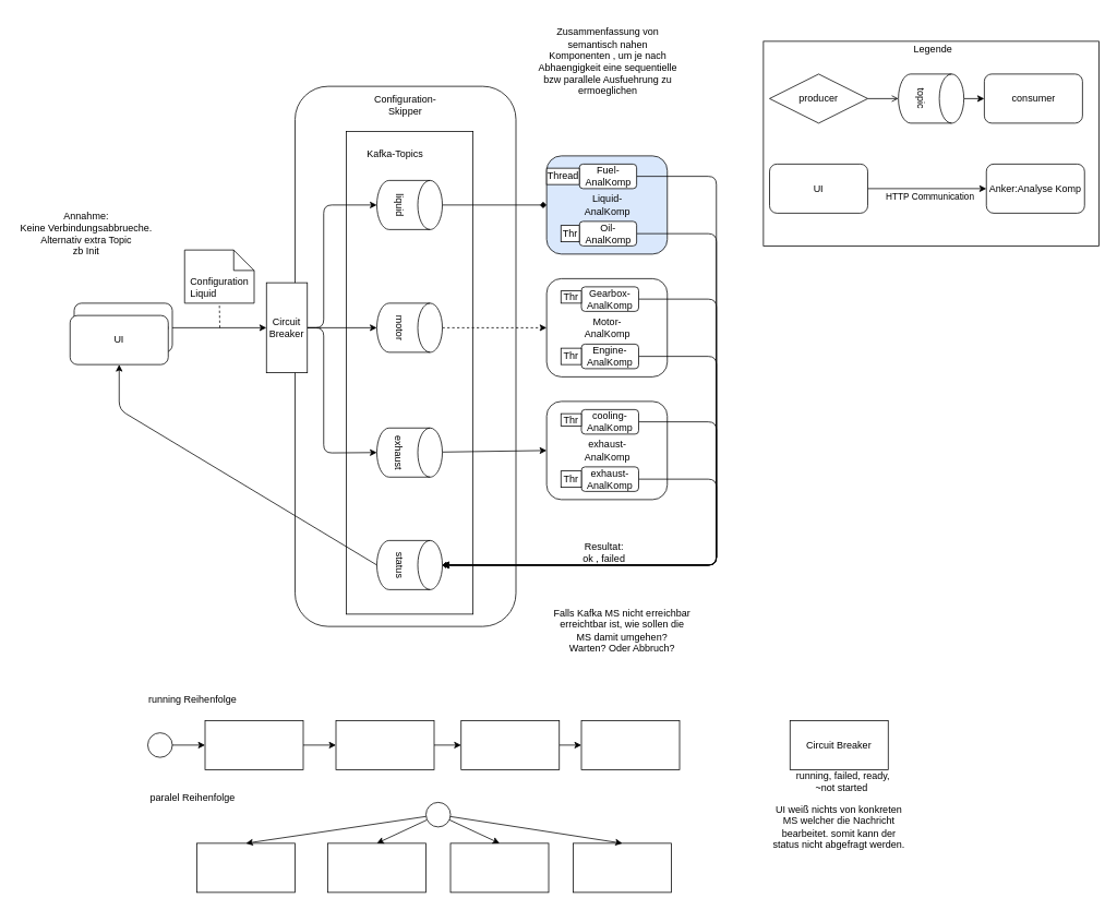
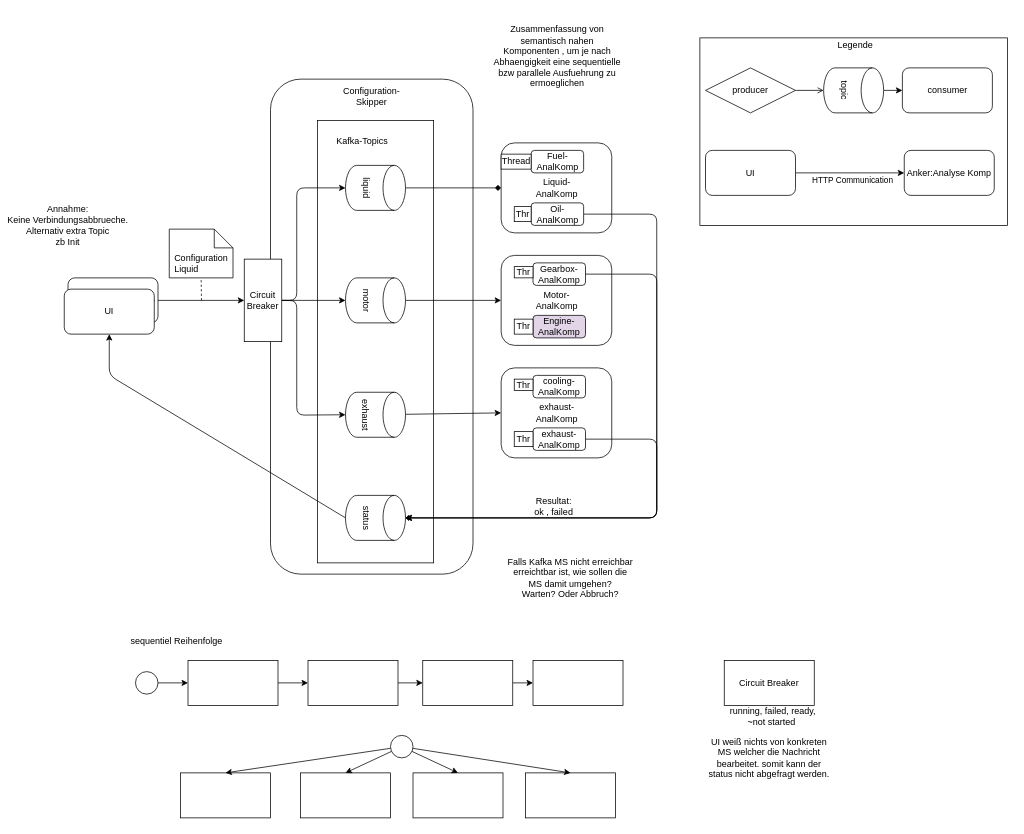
- <mxCell id="56" style="edgeStyle=none;html=1;entryX=0.5;entryY=0;entryDx=0;entryDy=0;entryPerimeter=0;" parent="1" source="57" target="49" edge="1"><mxGeometry relative="1" as="geometry"><Array as="points"><mxPoint x="875" y="215" /><mxPoint x="875" y="690" /></Array></mxGeometry></mxCell>
- <mxCell id="4" value="Liquid-&lt;br&gt;AnalKomp" style="rounded=1;whiteSpace=wrap;html=1;fillColor=#dae8fc;" parent="1" vertex="1"><mxGeometry x="667.5" y="190" width="147.5" height="120" as="geometry" /></mxCell>
+ <mxCell id="4" value="Liquid-&lt;br&gt;AnalKomp" style="rounded=1;whiteSpace=wrap;html=1;" parent="1" vertex="1"><mxGeometry x="667.5" y="190" width="147.5" height="120" as="geometry" /></mxCell>
- <mxCell id="27" value="Annahme:&lt;br&gt;Keine Verbindungsabbrueche.&lt;br&gt;Alternativ extra Topic&lt;br&gt;zb Init" style="text;html=1;strokeColor=none;fillColor=none;align=center;verticalAlign=middle;whiteSpace=wrap;rounded=0;" parent="1" vertex="1"><mxGeometry x="20" y="245" width="170" height="80" as="geometry" /></mxCell>
+ <mxCell id="27" value="Annahme:&lt;br&gt;Keine Verbindungsabbrueche.&lt;br&gt;Alternativ extra Topic&lt;br&gt;zb Init" style="text;html=1;strokeColor=none;fillColor=none;align=center;verticalAlign=middle;whiteSpace=wrap;rounded=0;" parent="1" vertex="1"><mxGeometry x="5" y="260" width="170" height="80" as="geometry" /></mxCell>
- <mxCell id="8" style="edgeStyle=none;html=1;entryX=0;entryY=0.5;entryDx=0;entryDy=0;dashed=1;" parent="1" source="9" target="61" edge="1"><mxGeometry relative="1" as="geometry"><mxPoint x="675" y="355" as="targetPoint" /></mxGeometry></mxCell>
+ <mxCell id="8" style="edgeStyle=none;html=1;entryX=0;entryY=0.5;entryDx=0;entryDy=0;" parent="1" source="9" target="61" edge="1"><mxGeometry relative="1" as="geometry"><mxPoint x="675" y="355" as="targetPoint" /></mxGeometry></mxCell>
- <mxCell id="67" value="Engine-&lt;br&gt;AnalKomp" style="rounded=1;whiteSpace=wrap;html=1;" parent="1" vertex="1"><mxGeometry x="710" y="420" width="70" height="30" as="geometry" /></mxCell>
+ <mxCell id="67" value="Engine-&lt;br&gt;AnalKomp" style="rounded=1;whiteSpace=wrap;html=1;fillColor=#e1d5e7;" parent="1" vertex="1"><mxGeometry x="710" y="420" width="70" height="30" as="geometry" /></mxCell>
- <mxCell id="66" style="edgeStyle=none;html=1;entryX=0.5;entryY=0;entryDx=0;entryDy=0;entryPerimeter=0;" parent="1" source="67" target="49" edge="1"><mxGeometry relative="1" as="geometry"><Array as="points"><mxPoint x="875" y="435" /><mxPoint x="875" y="690" /></Array></mxGeometry></mxCell>
- <mxCell id="74" style="edgeStyle=none;html=1;entryX=0.5;entryY=0;entryDx=0;entryDy=0;entryPerimeter=0;" parent="1" source="75" target="49" edge="1"><mxGeometry relative="1" as="geometry"><Array as="points"><mxPoint x="875" y="515" /><mxPoint x="875" y="690" /></Array></mxGeometry></mxCell>
- <mxCell id="17" value="running&amp;nbsp;Reihenfolge" style="text;html=1;strokeColor=none;fillColor=none;align=center;verticalAlign=middle;whiteSpace=wrap;rounded=0;" parent="1" vertex="1"><mxGeometry x="170" y="840" width="130" height="30" as="geometry" /></mxCell>
+ <mxCell id="17" value="sequentiel&amp;nbsp;Reihenfolge" style="text;html=1;strokeColor=none;fillColor=none;align=center;verticalAlign=middle;whiteSpace=wrap;rounded=0;" parent="1" vertex="1"><mxGeometry x="170" y="840" width="130" height="30" as="geometry" /></mxCell>
- <mxCell id="32" value="paralel Reihenfolge" style="text;html=1;strokeColor=none;fillColor=none;align=center;verticalAlign=middle;whiteSpace=wrap;rounded=0;" parent="1" vertex="1"><mxGeometry x="170" y="960" width="130" height="30" as="geometry" /></mxCell>
